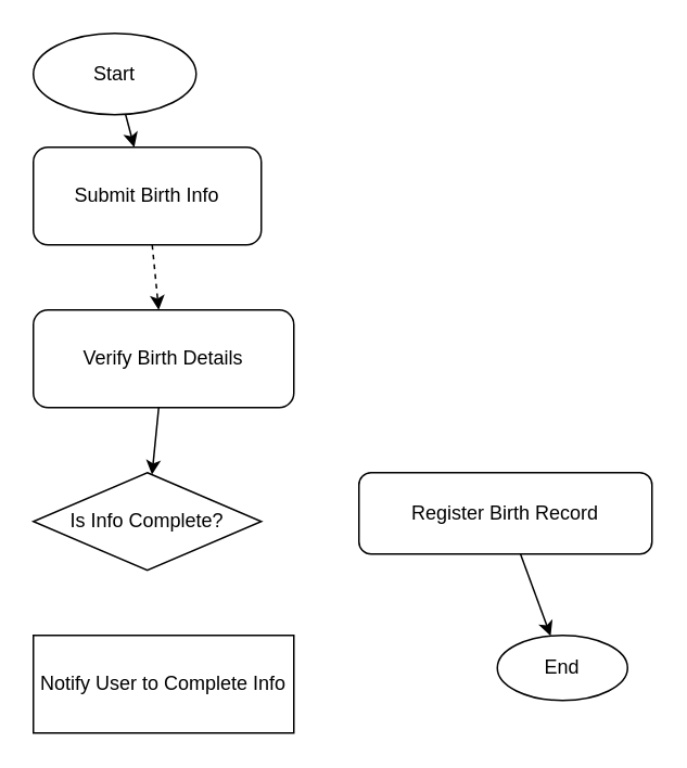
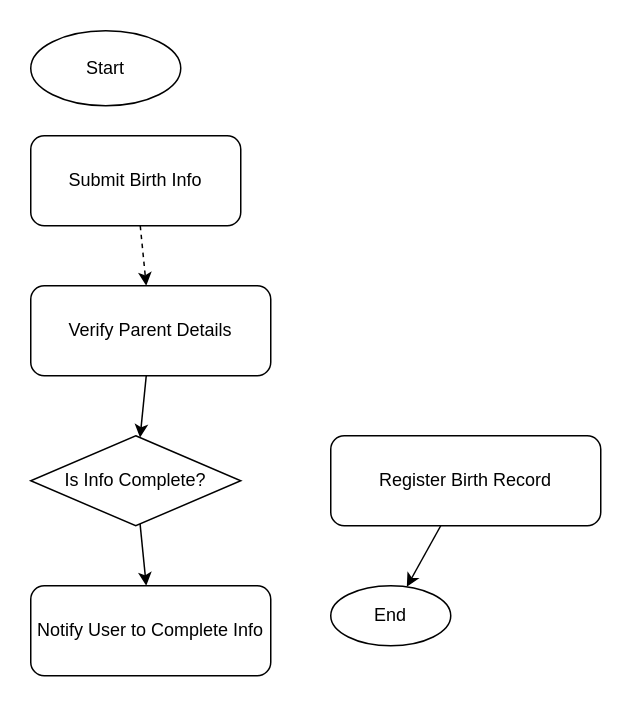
- <mxCell id="9" edge="1" source="2" target="3" parent="1"><mxGeometry relative="1" as="geometry" /></mxCell>
- <mxCell id="4" value="Verify Birth Details" style="rounded=1;whiteSpace=wrap;html=1;" vertex="1" parent="1"><mxGeometry x="20" y="190" width="160" height="60" as="geometry" /></mxCell>
+ <mxCell id="4" value="Verify Parent Details" style="rounded=1;whiteSpace=wrap;html=1;" vertex="1" parent="1"><mxGeometry x="20" y="190" width="160" height="60" as="geometry" /></mxCell>
- <mxCell id="6" value="Register Birth Record" style="rounded=1;whiteSpace=wrap;html=1;" vertex="1" parent="1"><mxGeometry x="220" y="290" width="180" height="50" as="geometry" /></mxCell>
+ <mxCell id="6" value="Register Birth Record" style="rounded=1;whiteSpace=wrap;html=1;" vertex="1" parent="1"><mxGeometry x="220" y="290" width="180" height="60" as="geometry" /></mxCell>
+ <mxCell id="13" edge="1" source="5" target="7" parent="1"><mxGeometry relative="1" as="geometry" /></mxCell>
- <mxCell id="8" value="End" style="ellipse;whiteSpace=wrap;html=1;aspect=fixed;" vertex="1" parent="1"><mxGeometry x="305" y="390" width="80" height="40" as="geometry" /></mxCell>
+ <mxCell id="8" value="End" style="ellipse;whiteSpace=wrap;html=1;aspect=fixed;" vertex="1" parent="1"><mxGeometry x="220" y="390" width="80" height="40" as="geometry" /></mxCell>
- <mxCell id="7" value="Notify User to Complete Info" style="whiteSpace=wrap;html=1;rounded=0;" vertex="1" parent="1"><mxGeometry x="20" y="390" width="160" height="60" as="geometry" /></mxCell>
+ <mxCell id="7" value="Notify User to Complete Info" style="rounded=1;whiteSpace=wrap;html=1;" vertex="1" parent="1"><mxGeometry x="20" y="390" width="160" height="60" as="geometry" /></mxCell>
